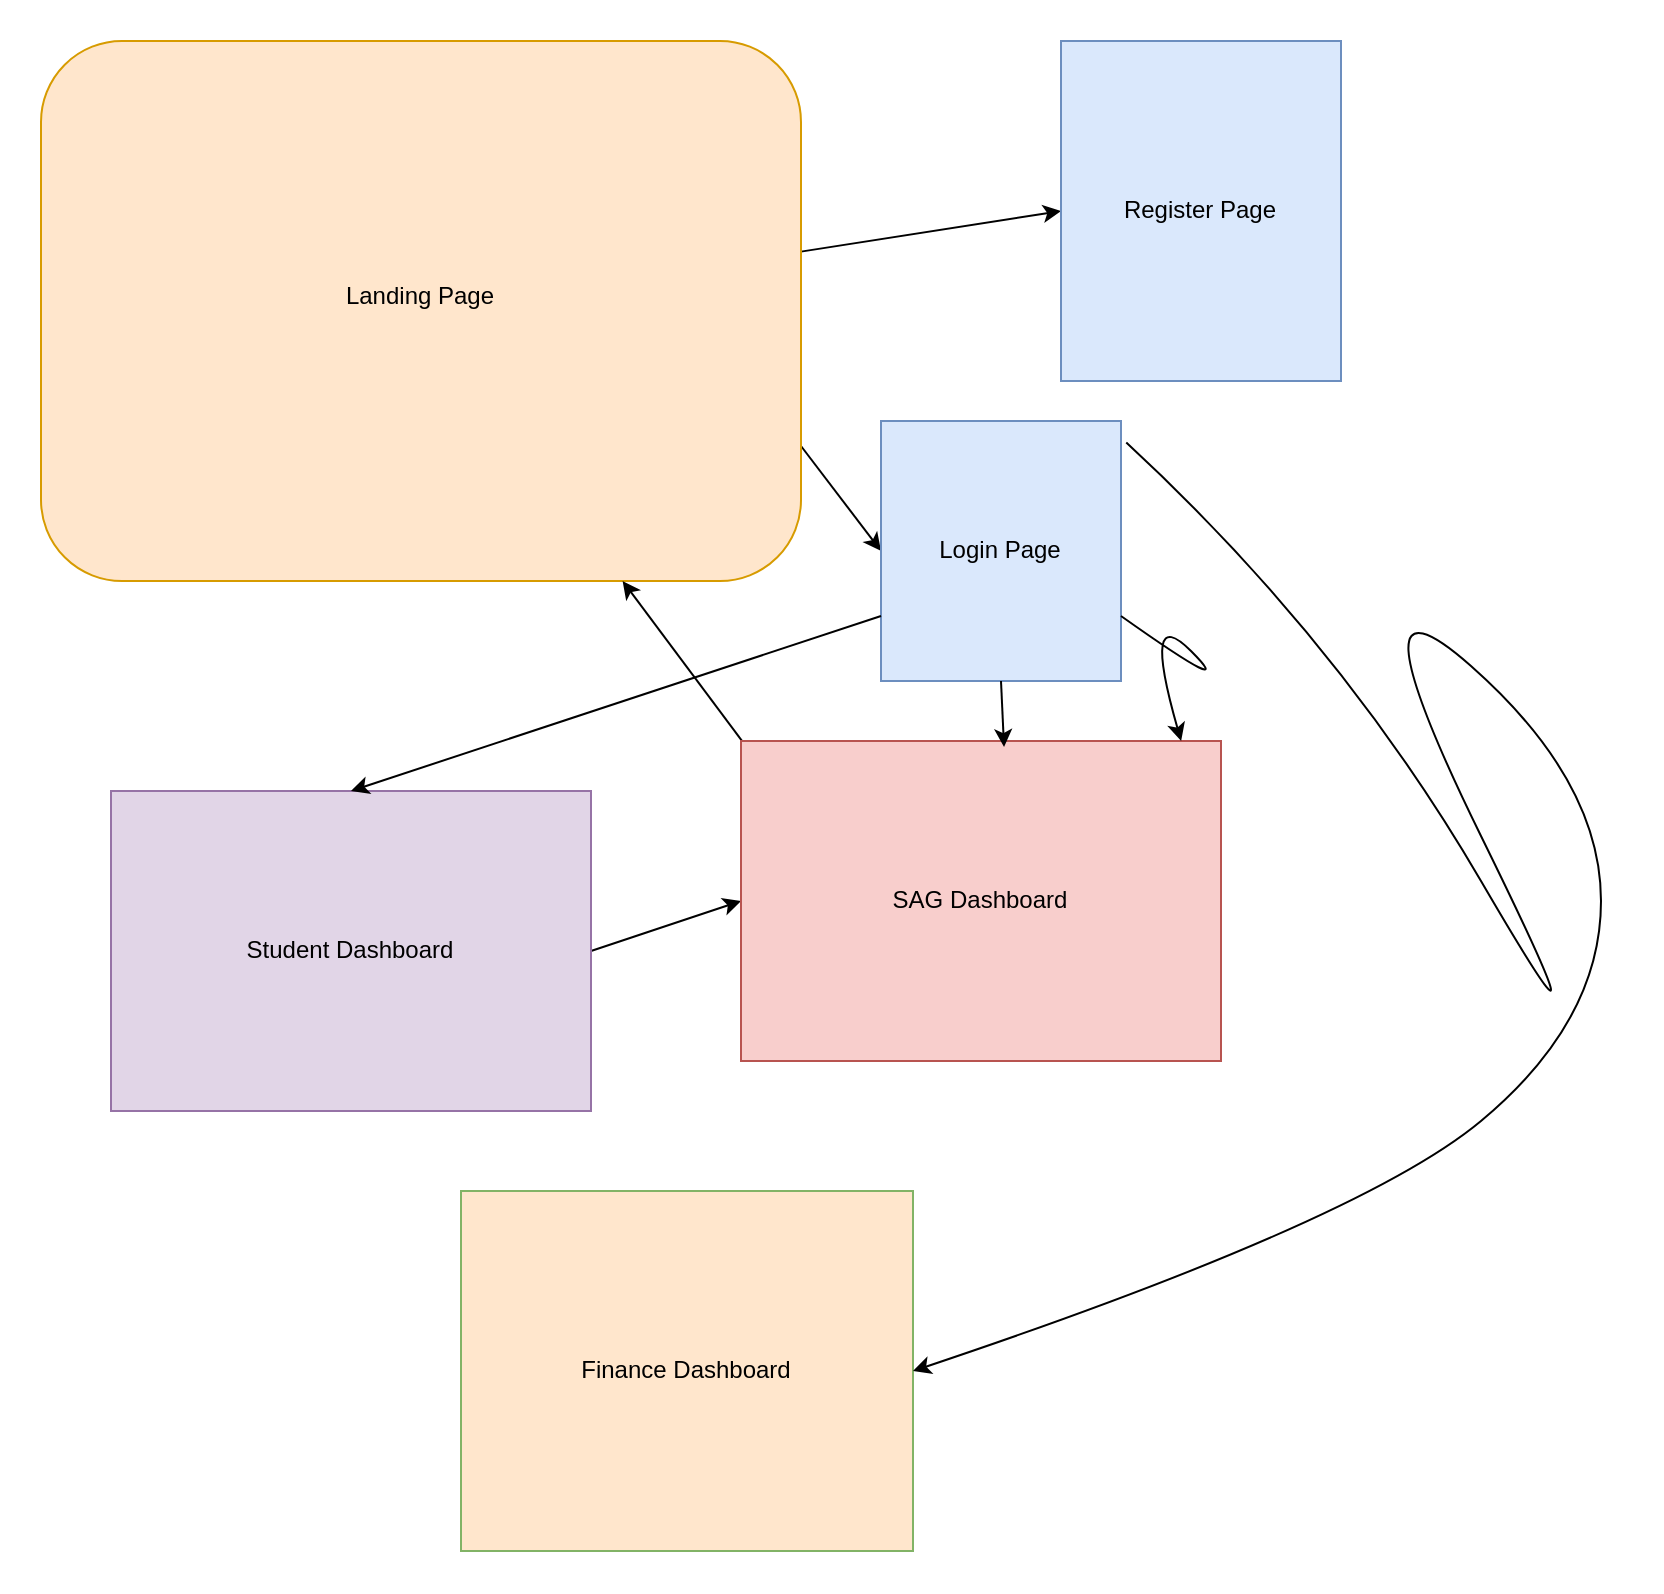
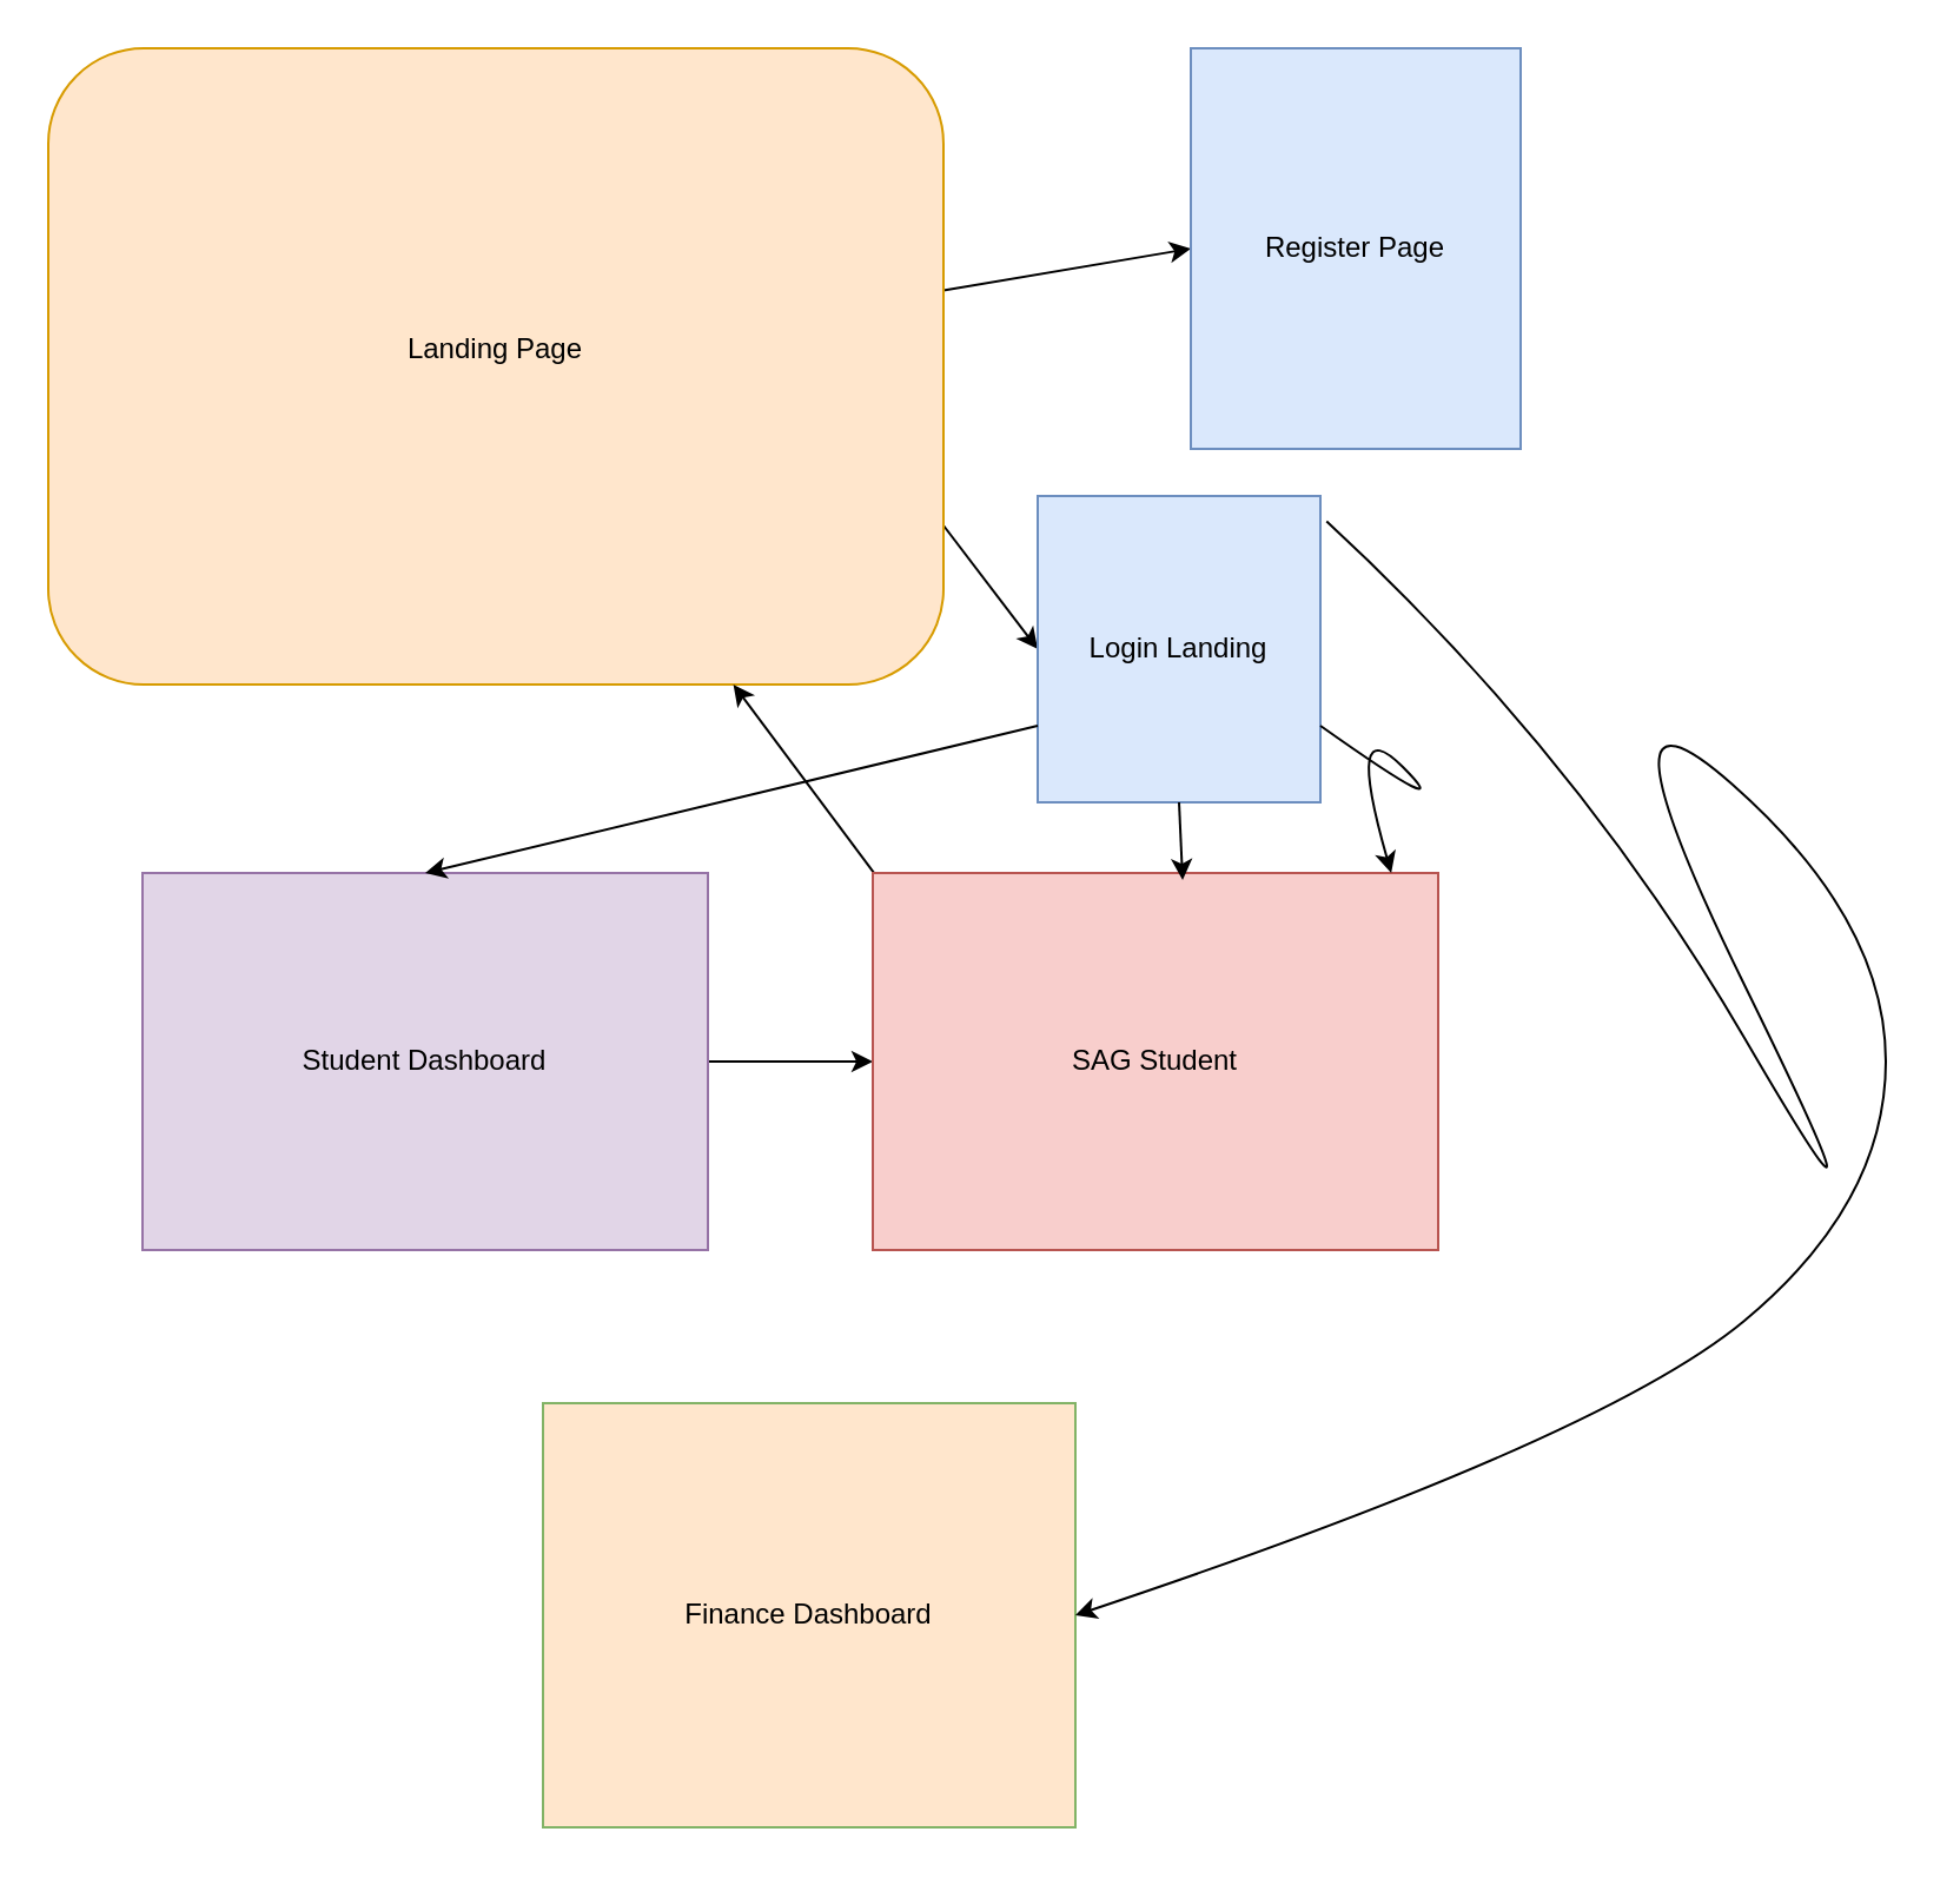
- <mxCell id="5" value="Register Page" style="rounded=0;whiteSpace=wrap;html=1;fillColor=#dae8fc;strokeColor=#6c8ebf;" vertex="1" parent="1"><mxGeometry x="530" y="20" width="140" height="170" as="geometry" /></mxCell>
+ <mxCell id="5" value="Register Page" style="rounded=0;whiteSpace=wrap;html=1;fillColor=#dae8fc;strokeColor=#6c8ebf;" vertex="1" parent="1"><mxGeometry x="505" y="20" width="140" height="170" as="geometry" /></mxCell>
- <mxCell id="6" value="Login Page" style="rounded=0;whiteSpace=wrap;html=1;fillColor=#dae8fc;strokeColor=#6c8ebf;" vertex="1" parent="1"><mxGeometry x="440" y="210" width="120" height="130" as="geometry" /></mxCell>
+ <mxCell id="6" value="Login Landing" style="rounded=0;whiteSpace=wrap;html=1;fillColor=#dae8fc;strokeColor=#6c8ebf;" vertex="1" parent="1"><mxGeometry x="440" y="210" width="120" height="130" as="geometry" /></mxCell>
- <mxCell id="11" value="SAG Dashboard" style="rounded=0;whiteSpace=wrap;html=1;fillColor=#f8cecc;strokeColor=#b85450;" vertex="1" parent="1"><mxGeometry x="370" y="370" width="240" height="160" as="geometry" /></mxCell>
+ <mxCell id="11" value="SAG Student" style="rounded=0;whiteSpace=wrap;html=1;fillColor=#f8cecc;strokeColor=#b85450;" vertex="1" parent="1"><mxGeometry x="370" y="370" width="240" height="160" as="geometry" /></mxCell>
- <mxCell id="8" value="Student Dashboard" style="rounded=0;whiteSpace=wrap;html=1;fillColor=#e1d5e7;strokeColor=#9673a6;" vertex="1" parent="1"><mxGeometry x="55" y="395" width="240" height="160" as="geometry" /></mxCell>
+ <mxCell id="8" value="Student Dashboard" style="rounded=0;whiteSpace=wrap;html=1;fillColor=#e1d5e7;strokeColor=#9673a6;" vertex="1" parent="1"><mxGeometry x="60" y="370" width="240" height="160" as="geometry" /></mxCell>
